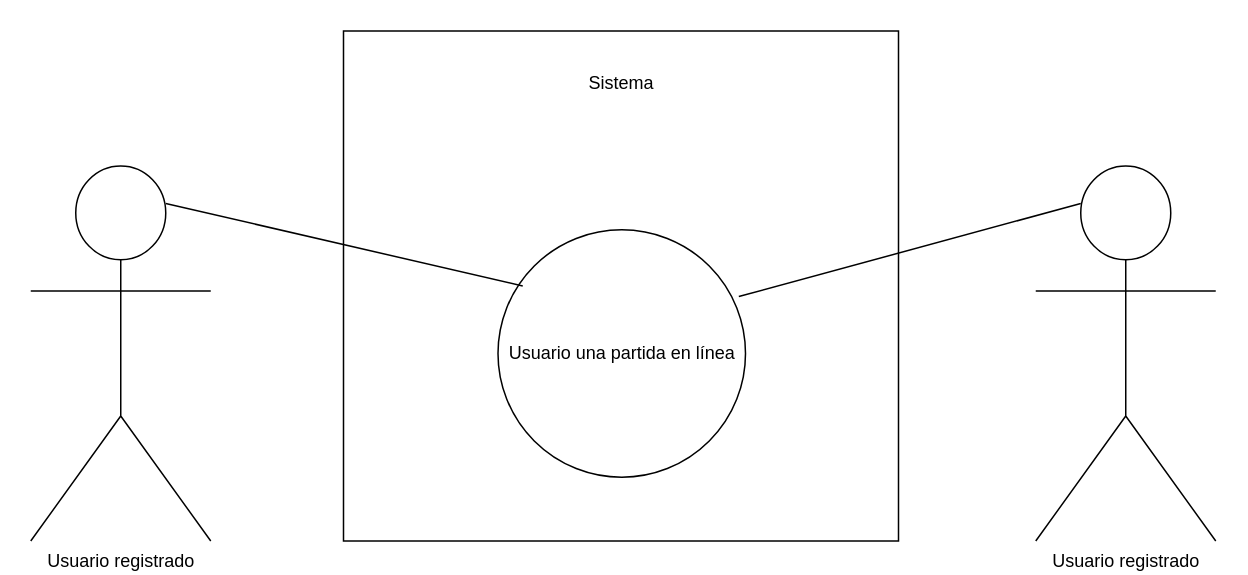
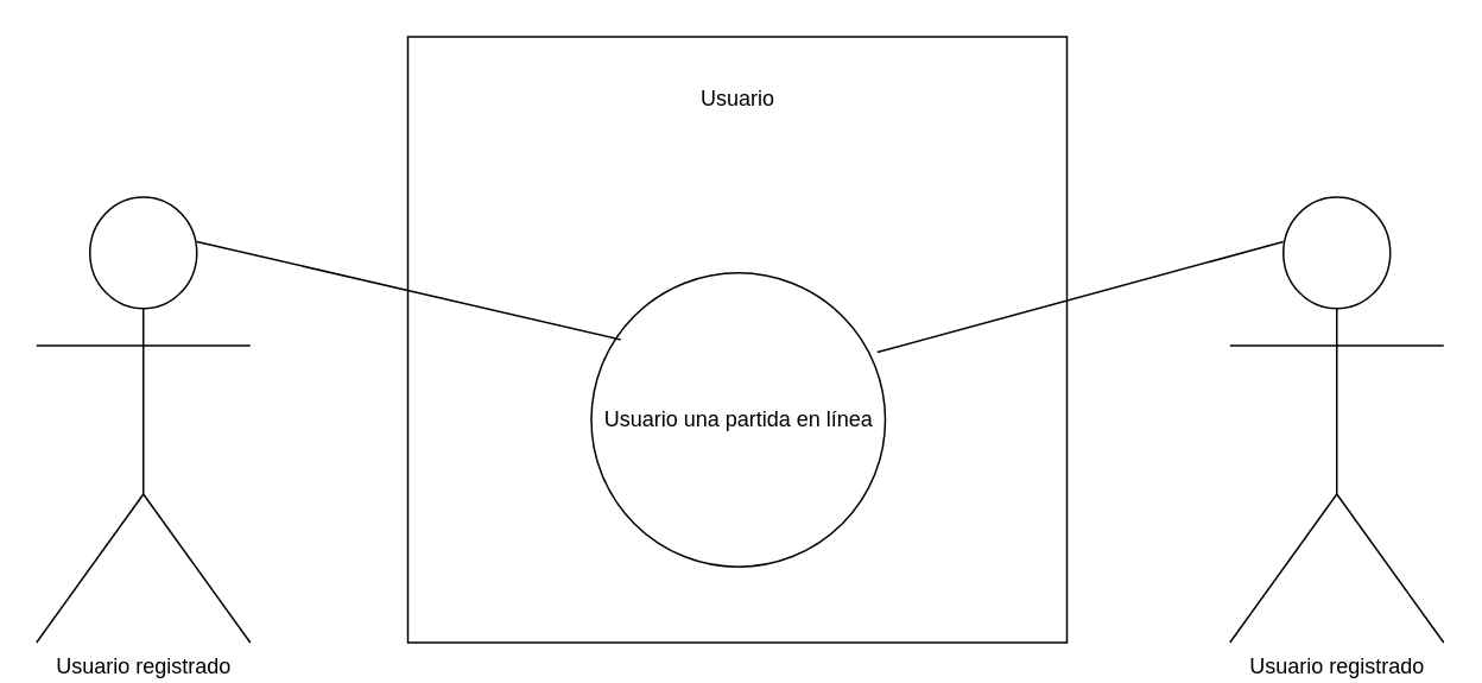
- <mxCell id="5" value="Sistema" style="text;html=1;strokeColor=none;fillColor=none;align=center;verticalAlign=middle;whiteSpace=wrap;rounded=0;" parent="1" vertex="1"><mxGeometry x="384" y="40" width="60" height="30" as="geometry" /></mxCell>
+ <mxCell id="5" value="Usuario" style="text;html=1;strokeColor=none;fillColor=none;align=center;verticalAlign=middle;whiteSpace=wrap;rounded=0;" parent="1" vertex="1"><mxGeometry x="384" y="40" width="60" height="30" as="geometry" /></mxCell>
